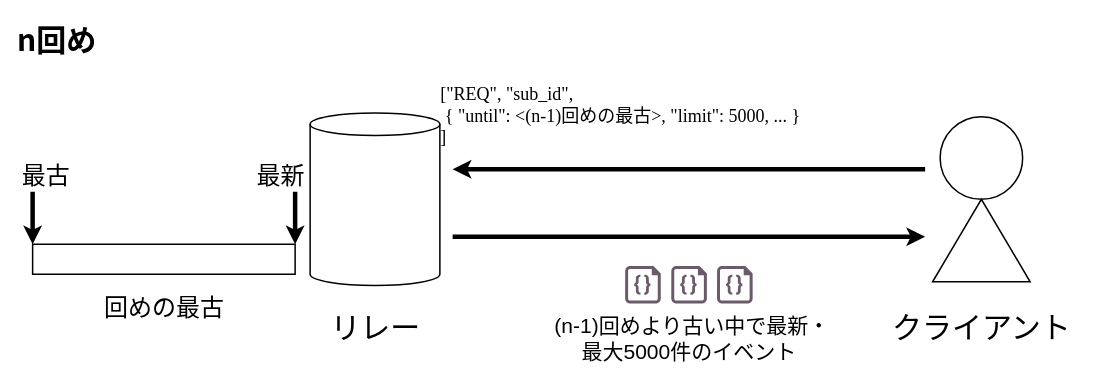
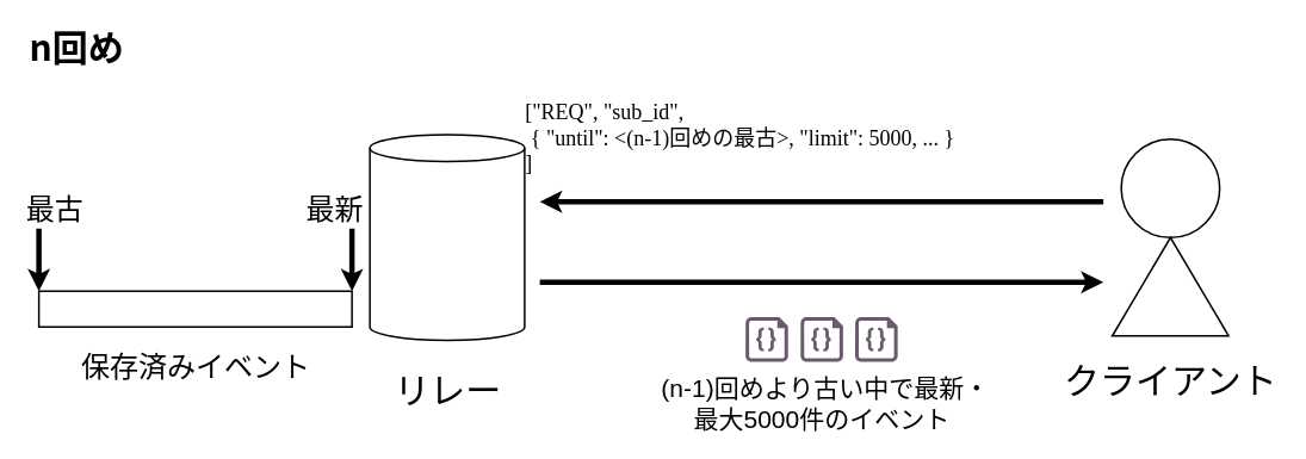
- <mxCell id="17" value="n回め" style="text;html=1;align=center;verticalAlign=middle;resizable=0;points=[];autosize=1;strokeColor=none;fillColor=none;fontFamily=Noto Sans CJK JP;fontSize=40;fontStyle=1" parent="1" vertex="1"><mxGeometry x="10" y="20" width="130" height="60" as="geometry" /></mxCell>
+ <mxCell id="17" value="n回め" style="text;html=1;align=center;verticalAlign=middle;resizable=0;points=[];autosize=1;strokeColor=none;fillColor=none;fontFamily=Noto Sans CJK JP;fontSize=40;fontStyle=1" parent="1" vertex="1"><mxGeometry x="20" y="20" width="130" height="60" as="geometry" /></mxCell>
- <mxCell id="9" value="回めの最古" style="text;html=1;align=center;verticalAlign=middle;resizable=0;points=[];autosize=1;strokeColor=none;fillColor=none;fontSize=32;strokeWidth=2;" parent="1" vertex="1"><mxGeometry x="78" y="385" width="280" height="50" as="geometry" /></mxCell>
+ <mxCell id="9" value="保存済みイベント" style="text;html=1;align=center;verticalAlign=middle;resizable=0;points=[];autosize=1;strokeColor=none;fillColor=none;fontSize=32;strokeWidth=2;" parent="1" vertex="1"><mxGeometry x="78" y="385" width="280" height="50" as="geometry" /></mxCell>
- <mxCell id="6" value="クライアント" style="text;html=1;align=center;verticalAlign=middle;resizable=0;points=[];autosize=1;strokeColor=none;fillColor=none;fontSize=40;strokeWidth=2;" parent="1" vertex="1"><mxGeometry x="1178" y="405" width="260" height="60" as="geometry" /></mxCell>
+ <mxCell id="6" value="クライアント" style="text;html=1;align=center;verticalAlign=middle;resizable=0;points=[];autosize=1;strokeColor=none;fillColor=none;fontSize=40;strokeWidth=2;" parent="1" vertex="1"><mxGeometry x="1178" y="395" width="260" height="60" as="geometry" /></mxCell>
